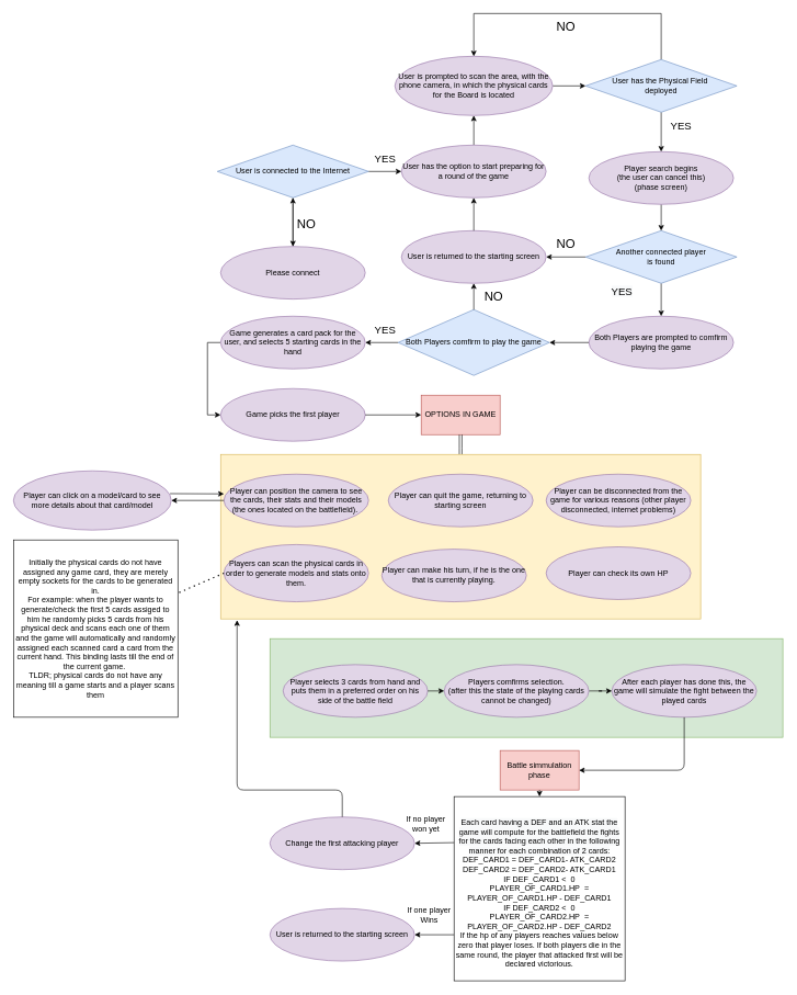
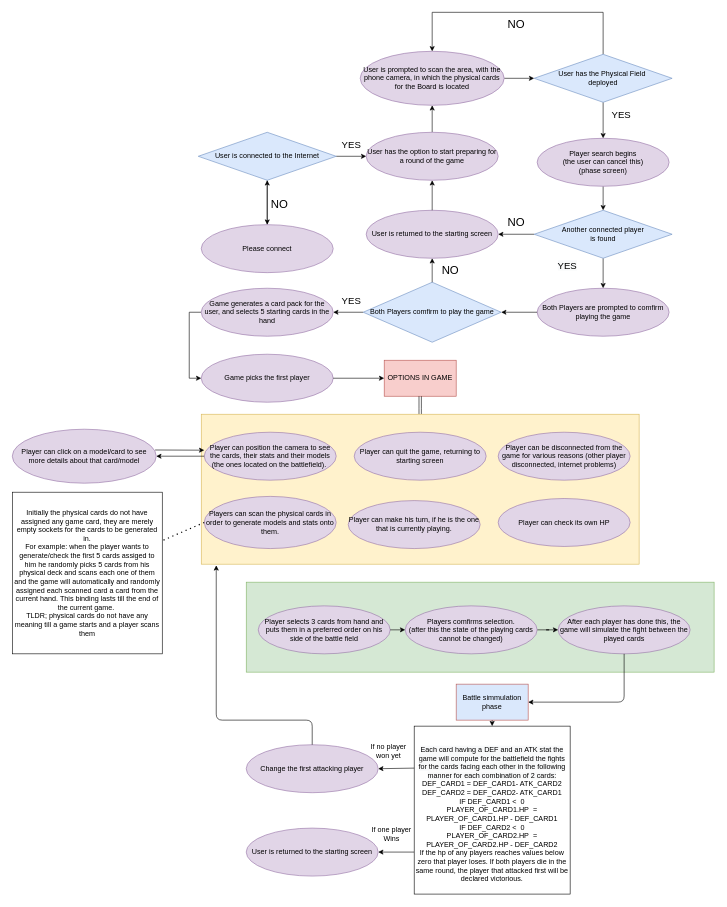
- <mxCell id="56" value="Battle simmulation phase" style="rounded=0;whiteSpace=wrap;html=1;fillColor=#f8cecc;strokeColor=#b85450;" vertex="1" parent="1"><mxGeometry x="760" y="1140" width="120" height="60" as="geometry" /></mxCell>
+ <mxCell id="56" value="Battle simmulation phase" style="rounded=0;whiteSpace=wrap;html=1;fillColor=#dae8fc;strokeColor=#b85450;" vertex="1" parent="1"><mxGeometry x="760" y="1140" width="120" height="60" as="geometry" /></mxCell>
